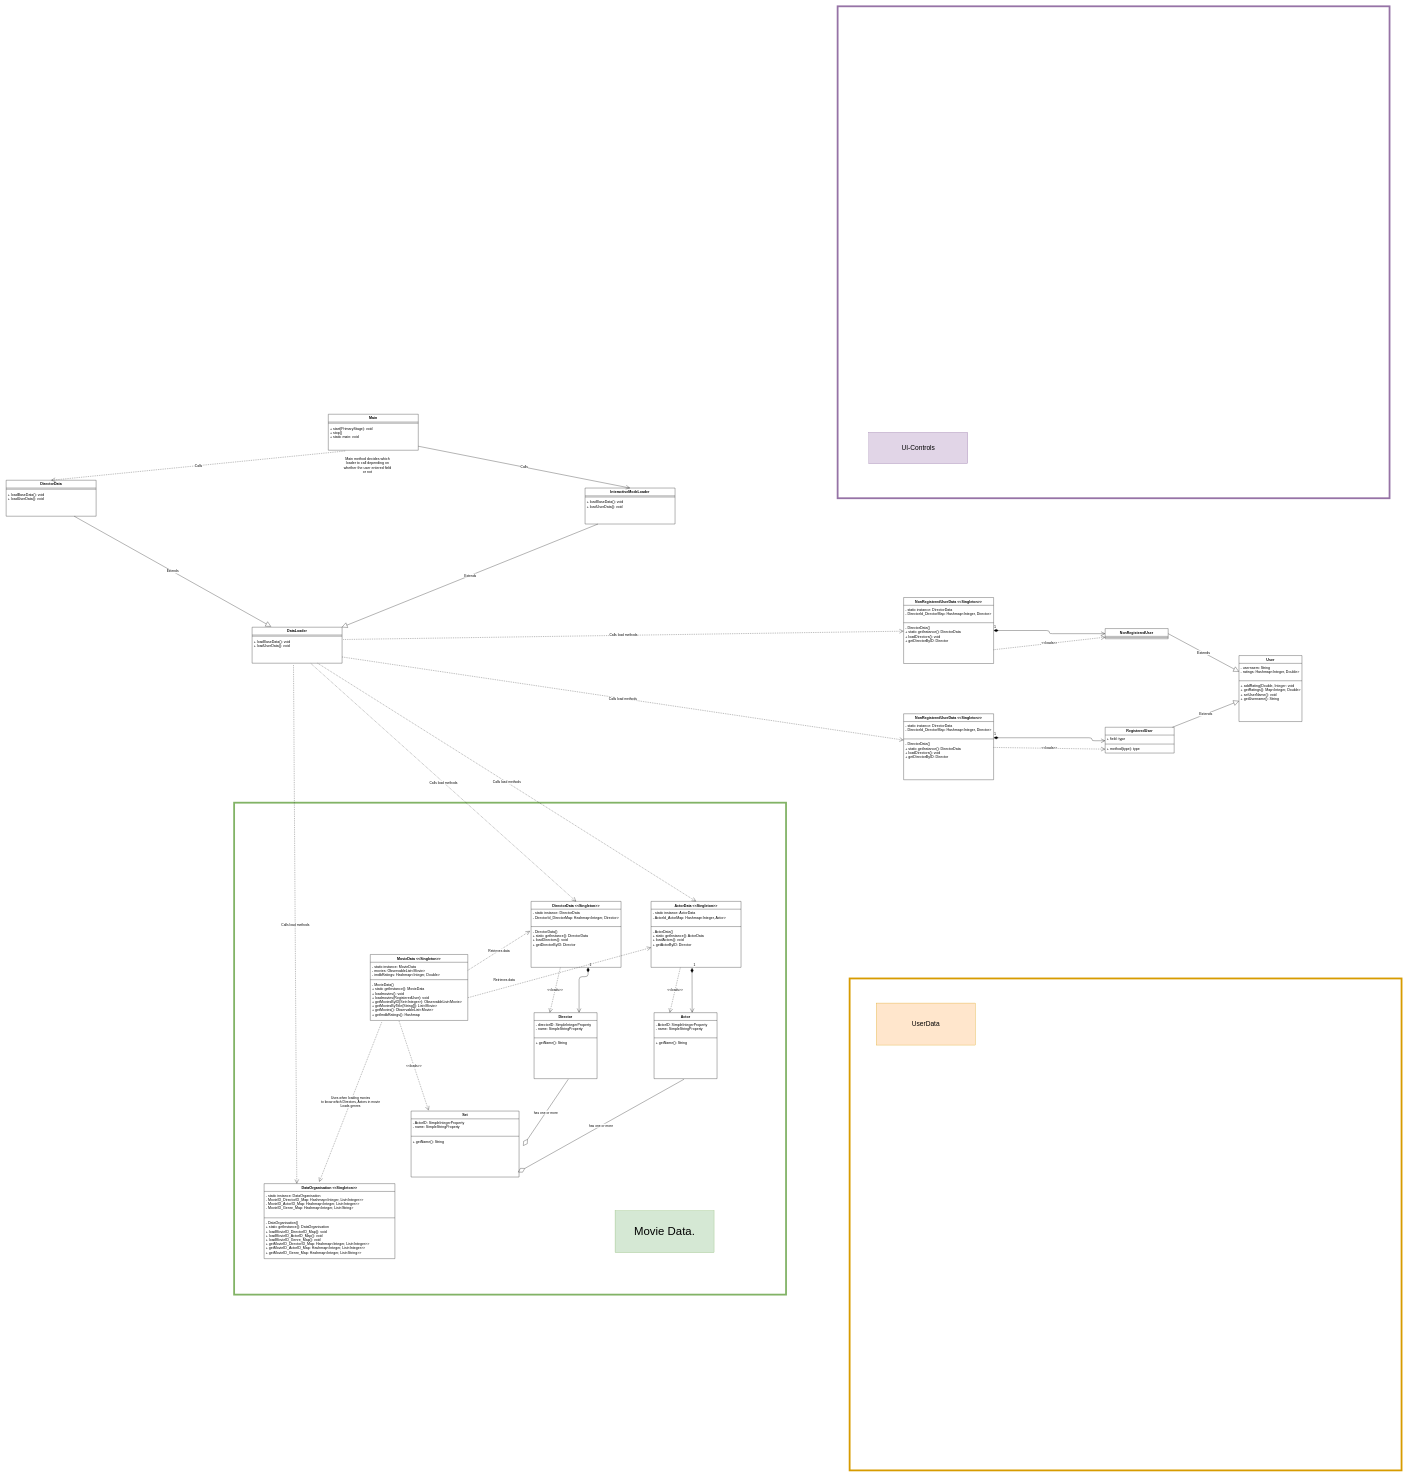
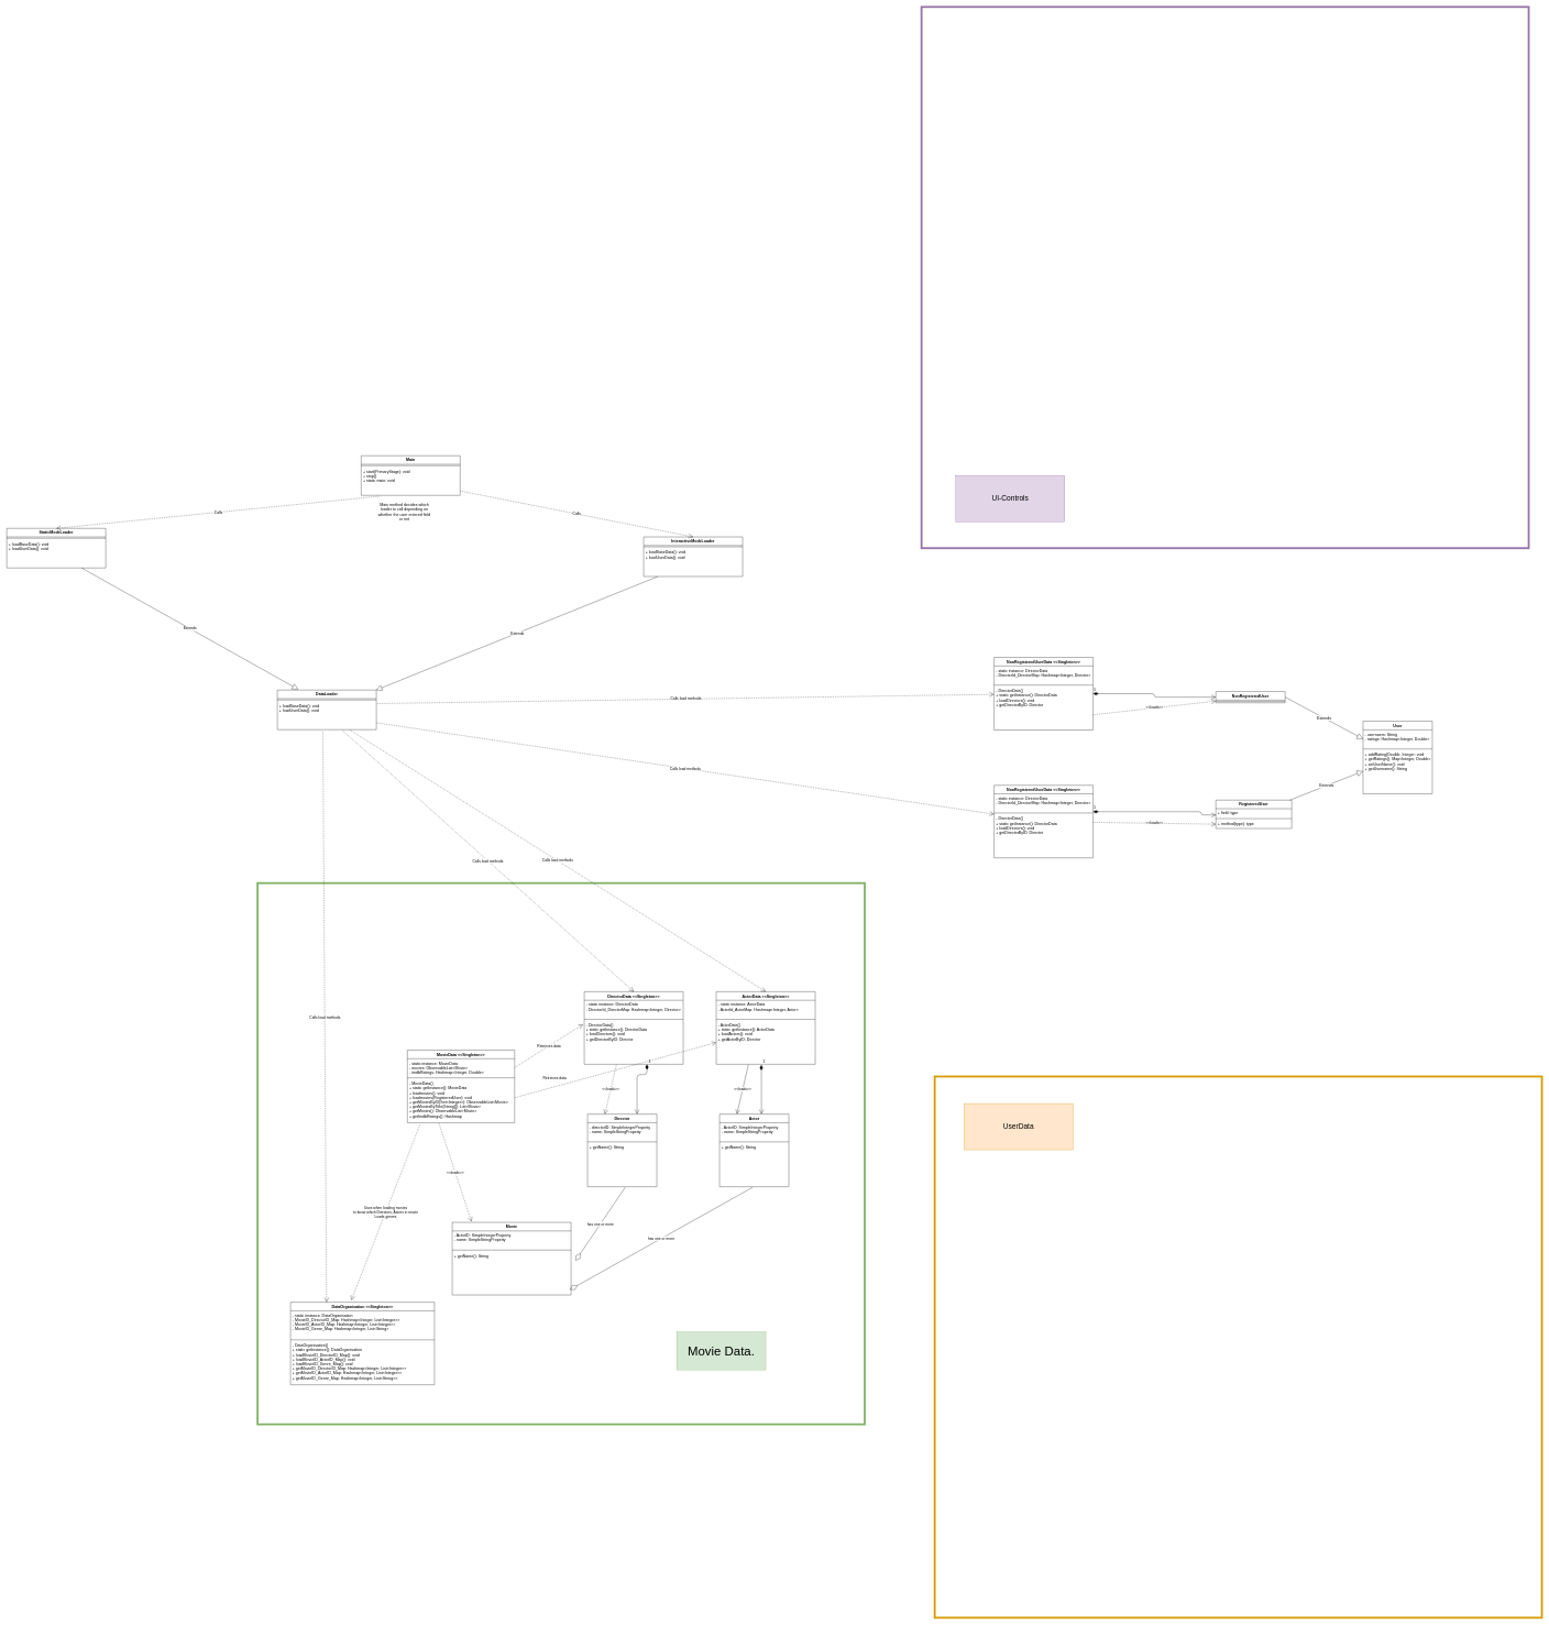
- <mxCell id="65" value="UI-Controls" style="text;html=1;strokeColor=#9673a6;fillColor=#e1d5e7;align=center;verticalAlign=middle;whiteSpace=wrap;rounded=0;fontSize=22;" vertex="1" parent="1"><mxGeometry x="2896" y="1440" width="330" height="105" as="geometry" /></mxCell>
+ <mxCell id="65" value="UI-Controls" style="text;html=1;strokeColor=#9673a6;fillColor=#e1d5e7;align=center;verticalAlign=middle;whiteSpace=wrap;rounded=0;fontSize=22;" vertex="1" parent="1"><mxGeometry x="2896" y="1440" width="330" height="140" as="geometry" /></mxCell>
- <mxCell id="60" value="Calls" style="endArrow=open;endSize=12;dashed=0;html=1;entryX=0.5;entryY=0;entryDx=0;entryDy=0;" edge="1" parent="1" source="58" target="51"><mxGeometry width="160" relative="1" as="geometry"><mxPoint x="1416.5" y="1514.167" as="sourcePoint" /><mxPoint x="1296.5" y="1831.5" as="targetPoint" /></mxGeometry></mxCell>
+ <mxCell id="60" value="Calls" style="endArrow=open;endSize=12;dashed=1;html=1;entryX=0.5;entryY=0;entryDx=0;entryDy=0;" edge="1" parent="1" source="58" target="51"><mxGeometry width="160" relative="1" as="geometry"><mxPoint x="1416.5" y="1514.167" as="sourcePoint" /><mxPoint x="1296.5" y="1831.5" as="targetPoint" /></mxGeometry></mxCell>
- <mxCell id="48" value="DirectorData" style="swimlane;fontStyle=1;align=center;verticalAlign=top;childLayout=stackLayout;horizontal=1;startSize=26;horizontalStack=0;resizeParent=1;resizeParentMax=0;resizeLast=0;collapsible=1;marginBottom=0;" vertex="1" parent="1"><mxGeometry x="20" y="1600" width="300" height="120" as="geometry" /></mxCell>
+ <mxCell id="48" value="StaticModeLoader" style="swimlane;fontStyle=1;align=center;verticalAlign=top;childLayout=stackLayout;horizontal=1;startSize=26;horizontalStack=0;resizeParent=1;resizeParentMax=0;resizeLast=0;collapsible=1;marginBottom=0;" vertex="1" parent="1"><mxGeometry x="20" y="1600" width="300" height="120" as="geometry" /></mxCell>
- <mxCell id="22" value="&amp;lt;&amp;lt;loads&amp;gt;&amp;gt;" style="endArrow=open;endSize=12;dashed=1;html=1;exitX=0.325;exitY=1.008;exitDx=0;exitDy=0;entryX=0.25;entryY=0;entryDx=0;entryDy=0;exitPerimeter=0;" edge="1" parent="1" source="21" target="14"><mxGeometry width="160" relative="1" as="geometry"><mxPoint x="2180" y="3565" as="sourcePoint" /><mxPoint x="2340" y="3565" as="targetPoint" /></mxGeometry></mxCell>
+ <mxCell id="22" value="&amp;lt;&amp;lt;loads&amp;gt;&amp;gt;" style="endArrow=open;endSize=12;dashed=0;html=1;exitX=0.325;exitY=1.008;exitDx=0;exitDy=0;entryX=0.25;entryY=0;entryDx=0;entryDy=0;exitPerimeter=0;" edge="1" parent="1" source="21" target="14"><mxGeometry width="160" relative="1" as="geometry"><mxPoint x="2180" y="3565" as="sourcePoint" /><mxPoint x="2340" y="3565" as="targetPoint" /></mxGeometry></mxCell>
- <mxCell id="24" value="Set" style="swimlane;fontStyle=1;align=center;verticalAlign=top;childLayout=stackLayout;horizontal=1;startSize=26;horizontalStack=0;resizeParent=1;resizeParentMax=0;resizeLast=0;collapsible=1;marginBottom=0;" vertex="1" parent="1"><mxGeometry x="1370" y="3703" width="360" height="220" as="geometry" /></mxCell>
+ <mxCell id="24" value="Movie" style="swimlane;fontStyle=1;align=center;verticalAlign=top;childLayout=stackLayout;horizontal=1;startSize=26;horizontalStack=0;resizeParent=1;resizeParentMax=0;resizeLast=0;collapsible=1;marginBottom=0;" vertex="1" parent="1"><mxGeometry x="1370" y="3703" width="360" height="220" as="geometry" /></mxCell>
- <mxCell id="62" value="&lt;div style=&quot;font-size: 38px&quot;&gt;Movie Data.&lt;/div&gt;" style="text;html=1;strokeColor=#82b366;fillColor=#d5e8d4;align=center;verticalAlign=middle;whiteSpace=wrap;rounded=0;fontSize=22;" vertex="1" parent="1"><mxGeometry x="2050" y="4035" width="330" height="140" as="geometry" /></mxCell>
+ <mxCell id="62" value="&lt;div style=&quot;font-size: 38px&quot;&gt;Movie Data.&lt;/div&gt;" style="text;html=1;strokeColor=#82b366;fillColor=#d5e8d4;align=center;verticalAlign=middle;whiteSpace=wrap;rounded=0;fontSize=22;" vertex="1" parent="1"><mxGeometry x="2050" y="4035" width="270" height="115" as="geometry" /></mxCell>
